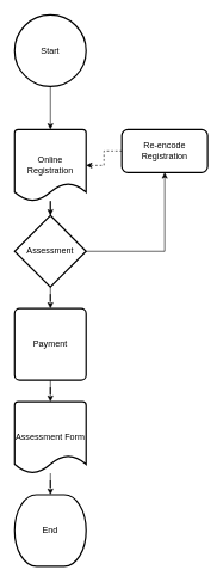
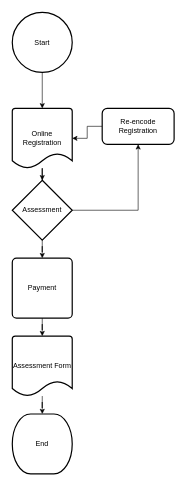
- <mxCell id="14" value="" style="edgeStyle=orthogonalEdgeStyle;rounded=0;orthogonalLoop=1;jettySize=auto;html=1;dashed=1;" edge="1" parent="1" source="15" target="5"><mxGeometry relative="1" as="geometry" /></mxCell>
+ <mxCell id="14" value="" style="edgeStyle=orthogonalEdgeStyle;rounded=0;orthogonalLoop=1;jettySize=auto;html=1;" edge="1" parent="1" source="15" target="5"><mxGeometry relative="1" as="geometry" /></mxCell>
